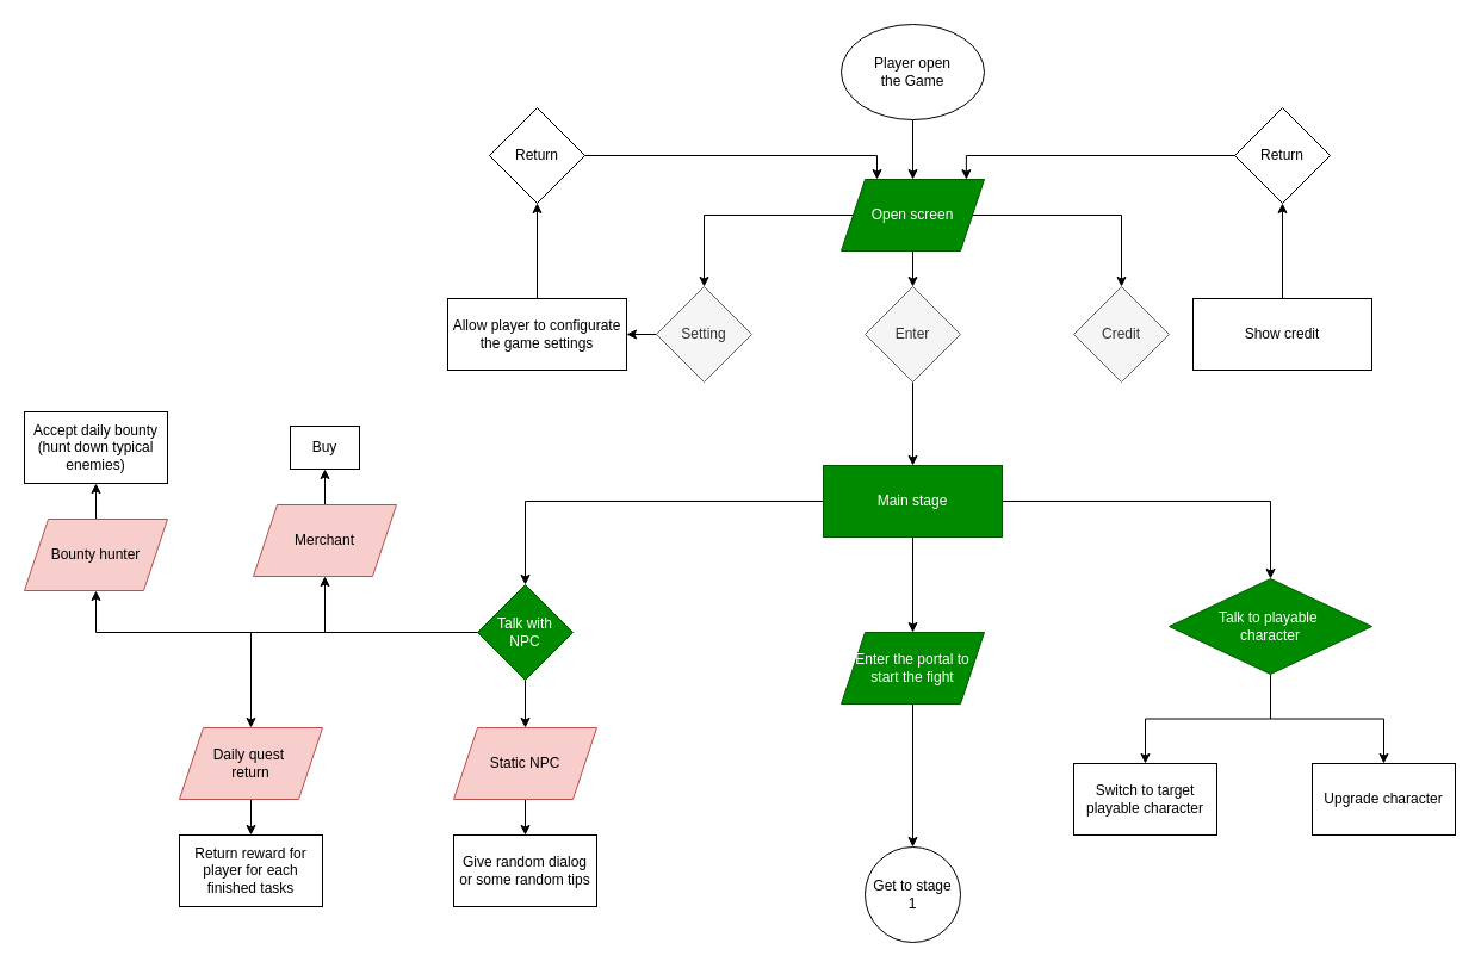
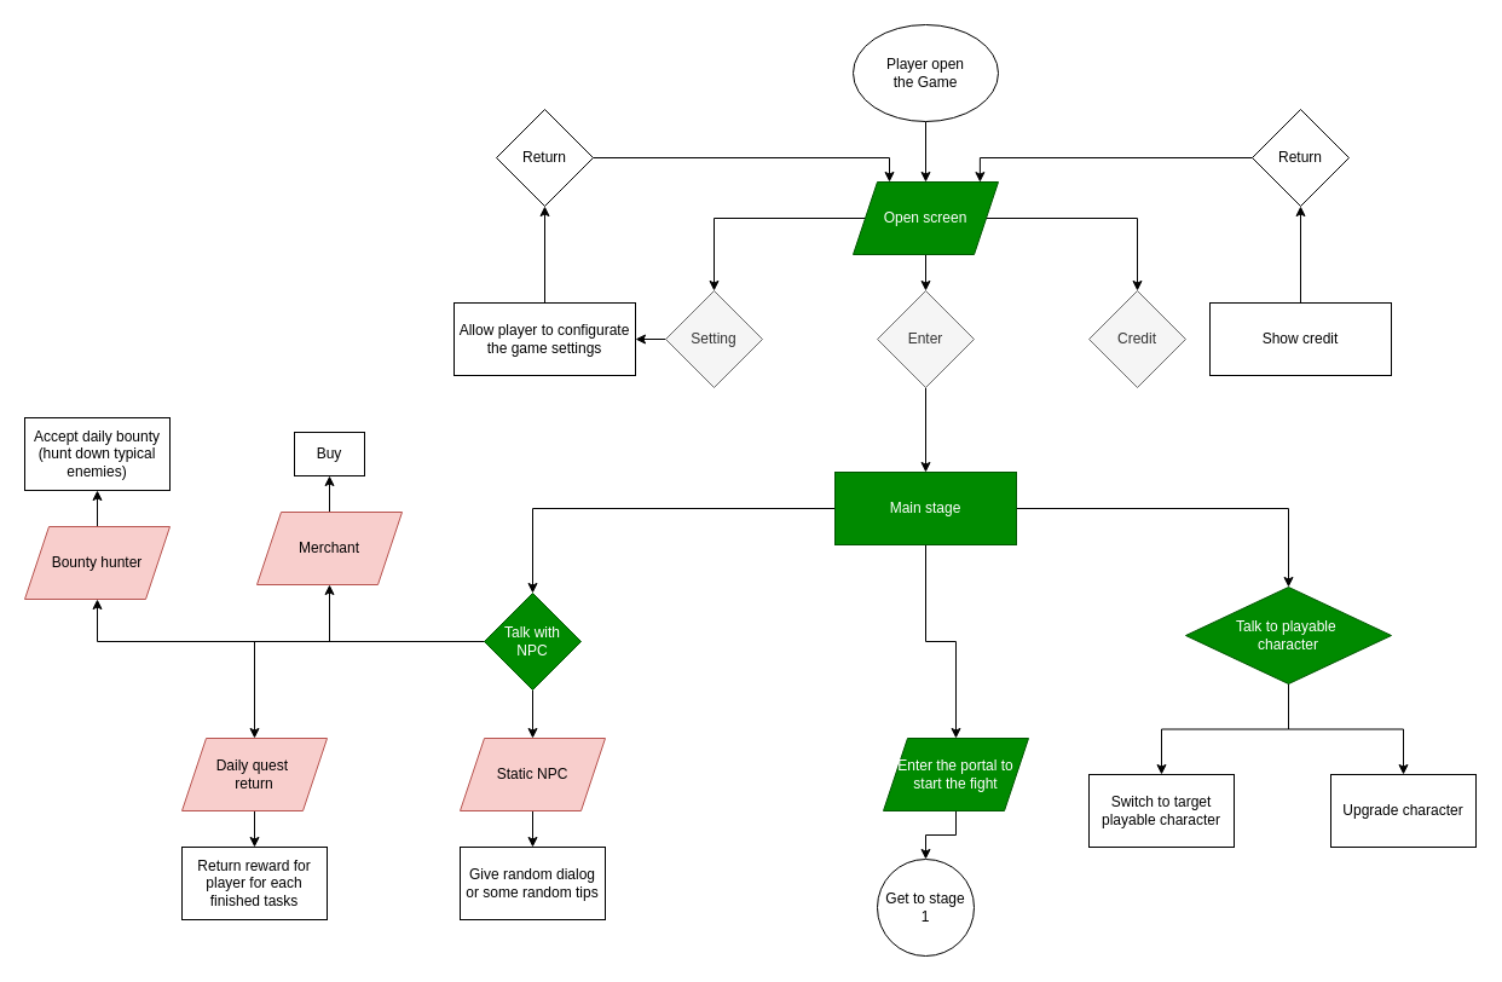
- <mxCell id="26" value="Enter the portal to start the fight" style="shape=parallelogram;perimeter=parallelogramPerimeter;whiteSpace=wrap;html=1;fixedSize=1;fillColor=#008a00;fontColor=#ffffff;strokeColor=#005700;" vertex="1" parent="1"><mxGeometry x="705" y="530" width="120" height="60" as="geometry" /></mxCell>
+ <mxCell id="26" value="Enter the portal to start the fight" style="shape=parallelogram;perimeter=parallelogramPerimeter;whiteSpace=wrap;html=1;fixedSize=1;fillColor=#008a00;fontColor=#ffffff;strokeColor=#005700;" vertex="1" parent="1"><mxGeometry x="730" y="610" width="120" height="60" as="geometry" /></mxCell>
